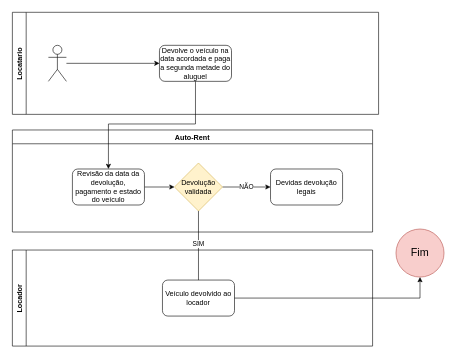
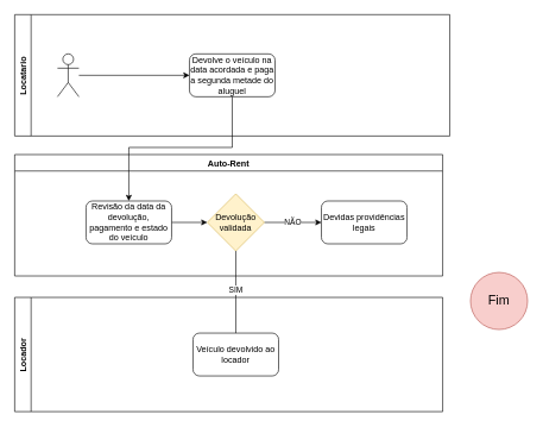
- <mxCell id="13" value="Devidas devolução legais" style="rounded=1;whiteSpace=wrap;html=1;gradientColor=#ffffff;" vertex="1" parent="8"><mxGeometry x="430" y="65" width="120" height="60" as="geometry" /></mxCell>
+ <mxCell id="13" value="Devidas providências legais" style="rounded=1;whiteSpace=wrap;html=1;gradientColor=#ffffff;" vertex="1" parent="8"><mxGeometry x="430" y="65" width="120" height="60" as="geometry" /></mxCell>
- <mxCell id="16" style="edgeStyle=orthogonalEdgeStyle;rounded=0;orthogonalLoop=1;jettySize=auto;html=1;" edge="1" parent="1" source="7" target="15"><mxGeometry relative="1" as="geometry" /></mxCell>
